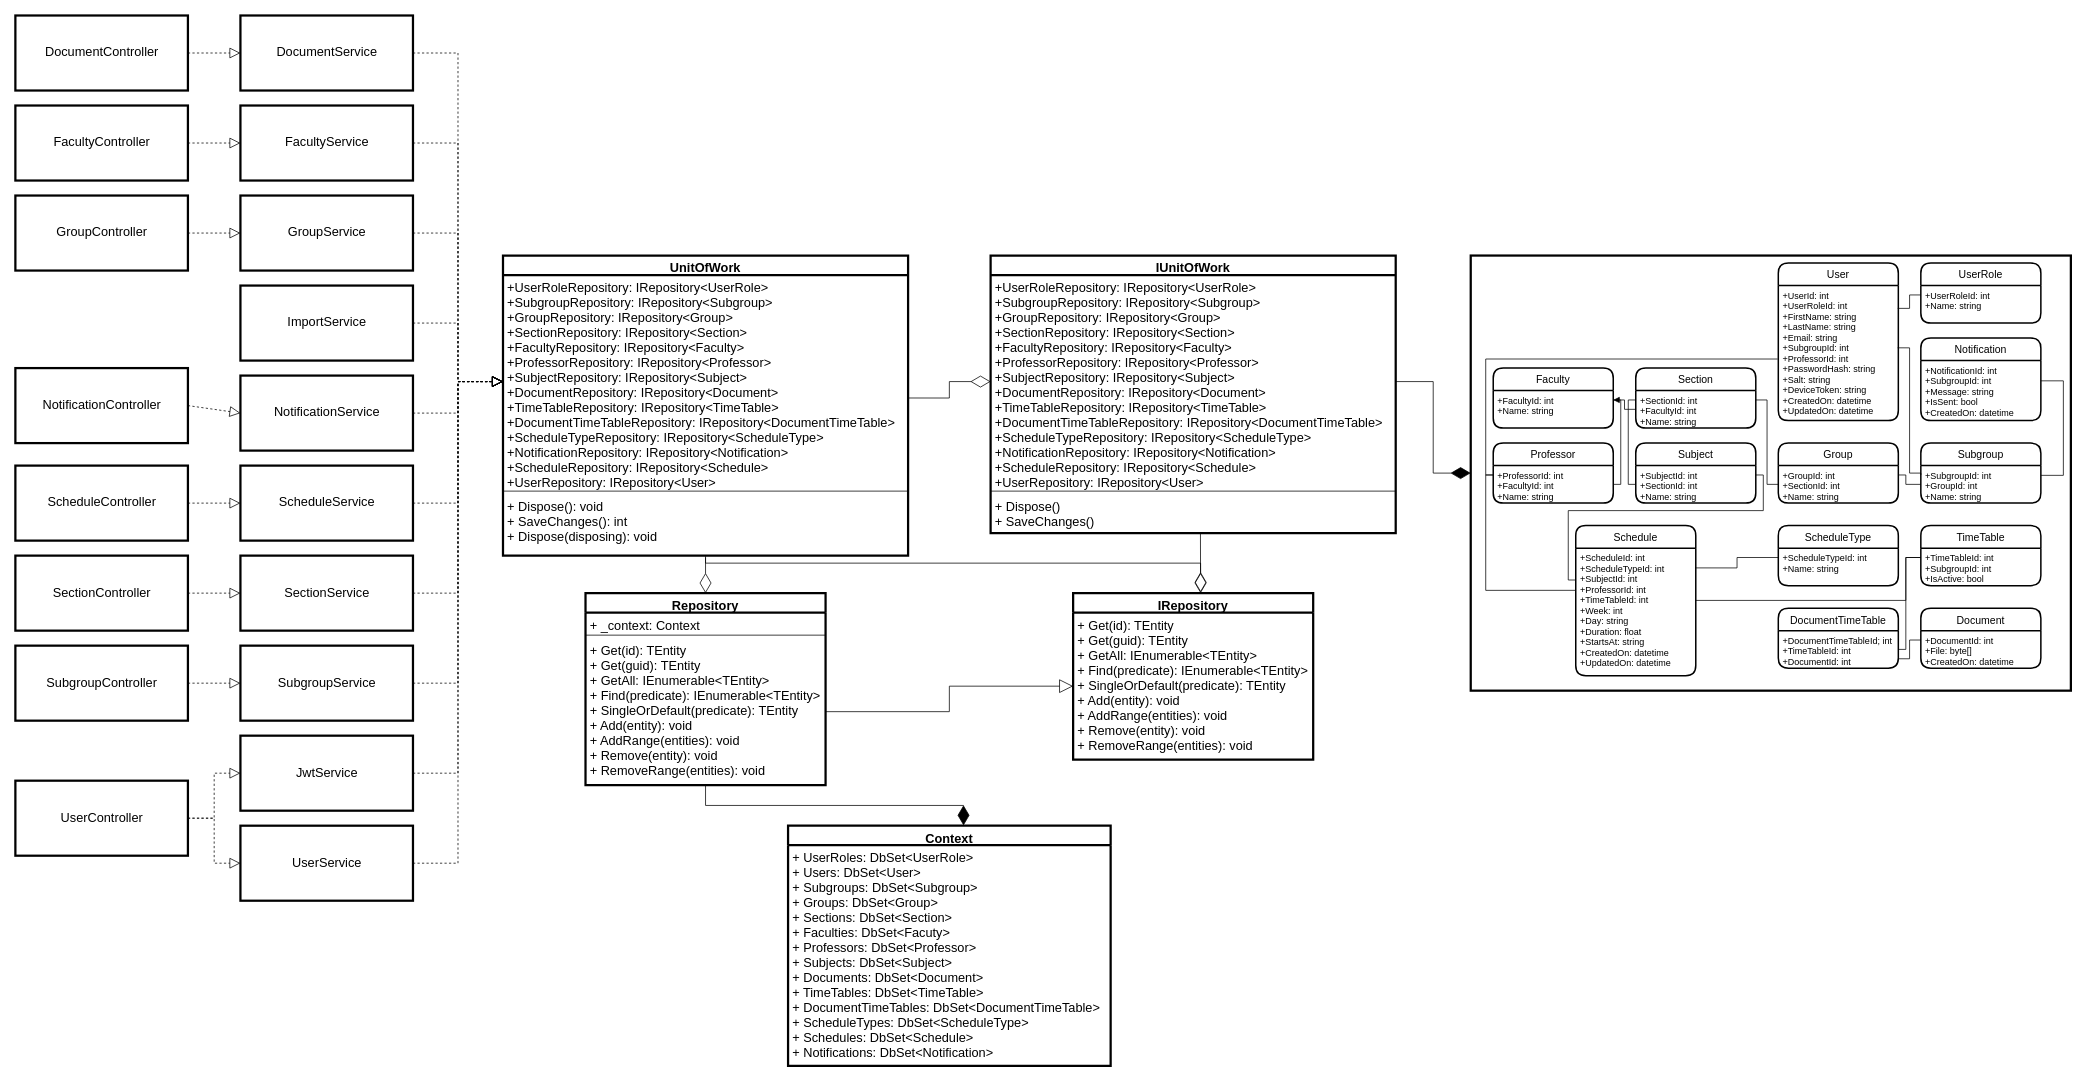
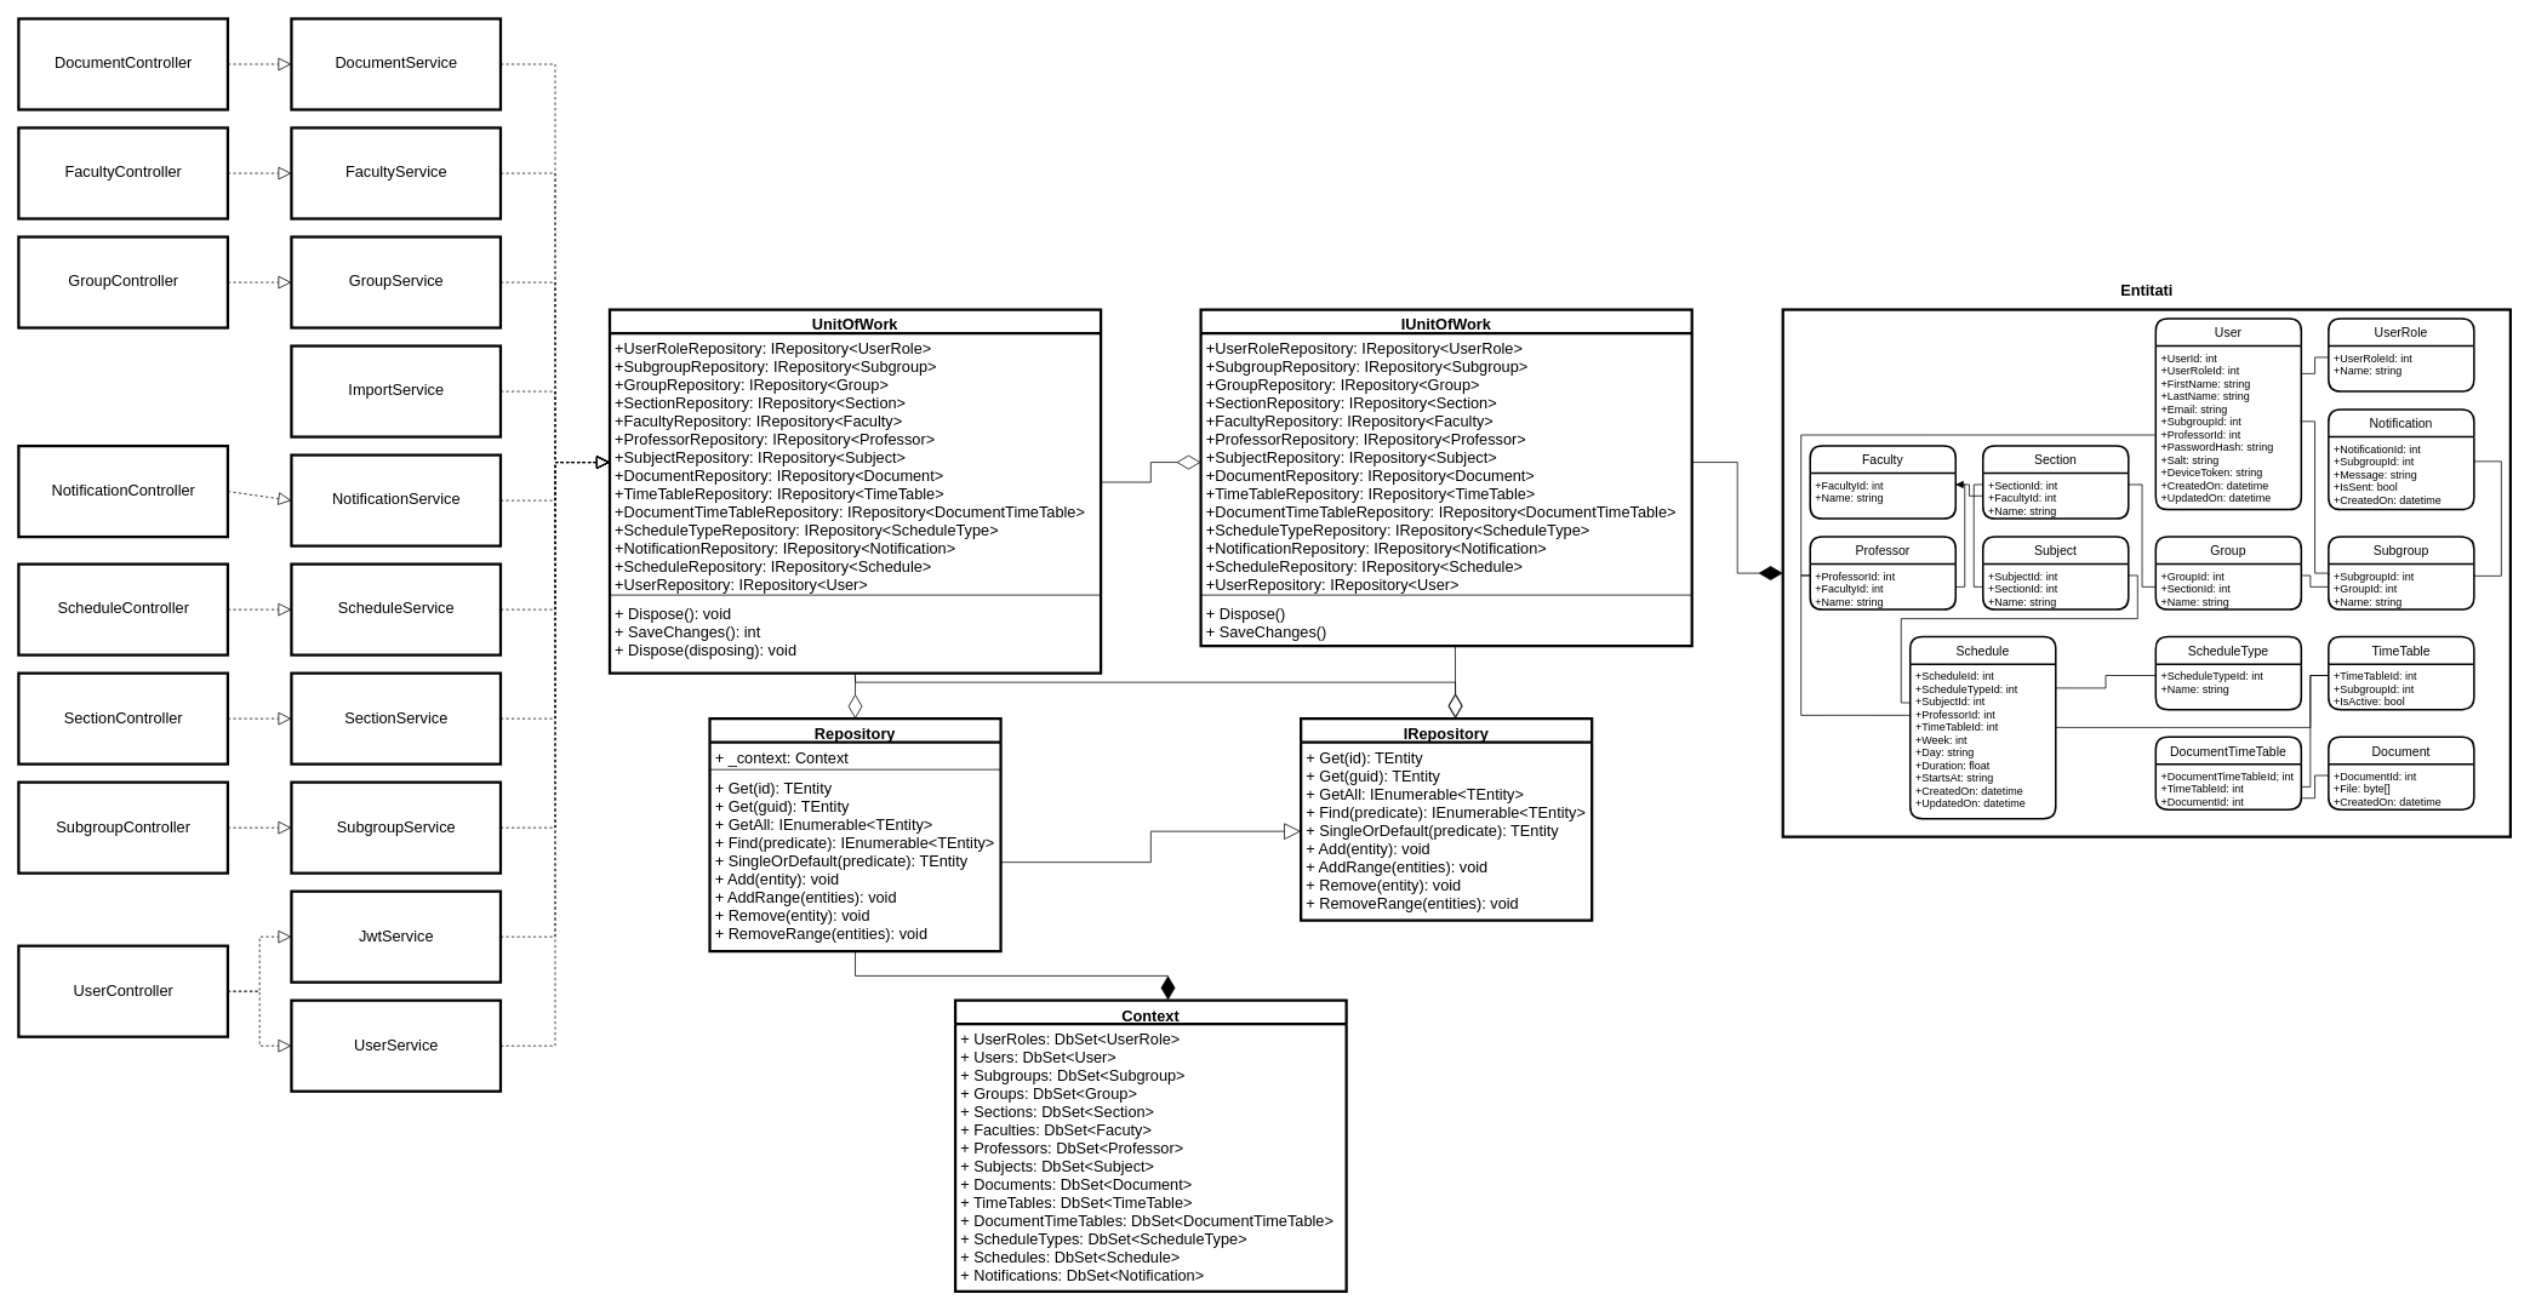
+ <mxCell id="46" value="&lt;b&gt;&lt;font style=&quot;font-size: 17px&quot;&gt;Entitati&lt;/font&gt;&lt;/b&gt;" style="text;html=1;align=center;verticalAlign=middle;resizable=0;points=[];autosize=1;strokeColor=none;fillColor=none;" vertex="1" parent="1"><mxGeometry x="2325" y="310" width="70" height="20" as="geometry" /></mxCell>
